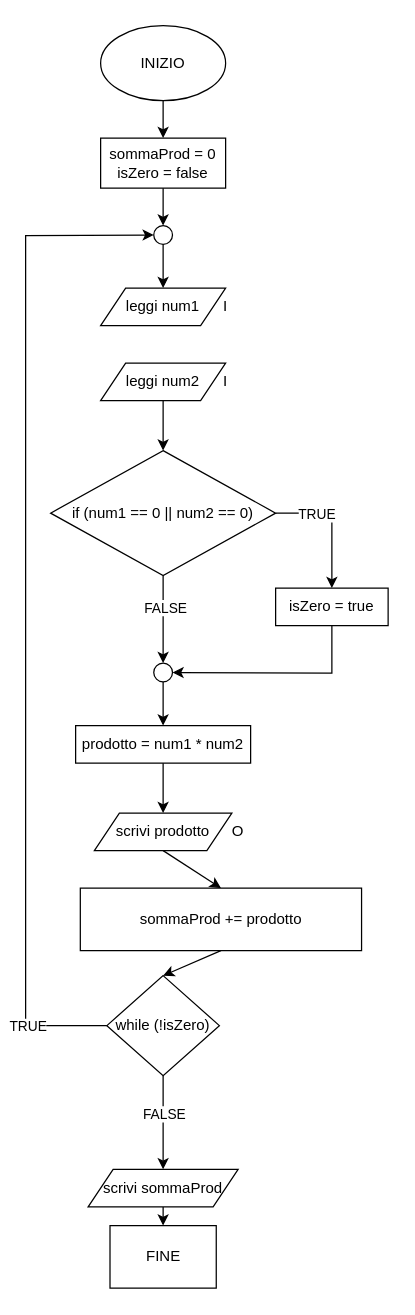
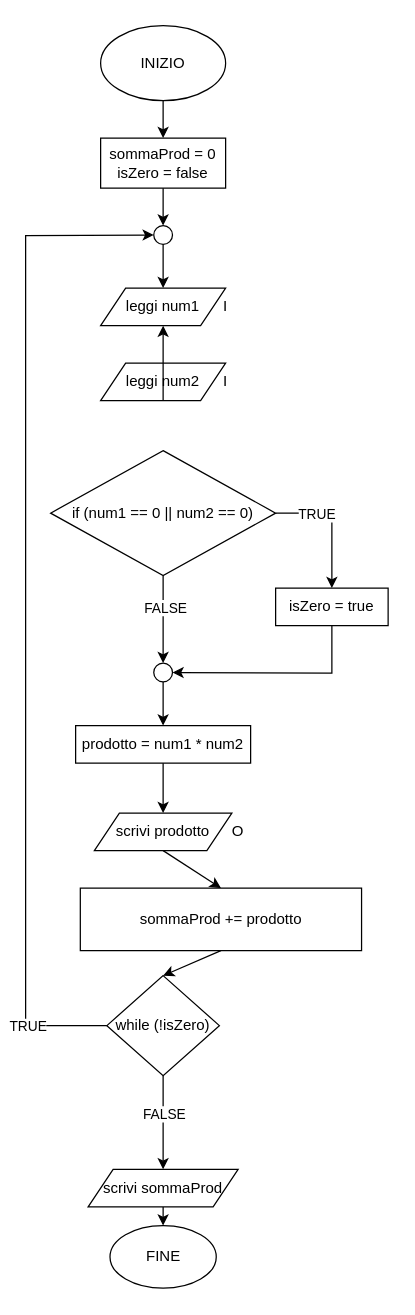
- <mxCell id="15" value="" style="endArrow=classic;html=1;rounded=0;exitX=0.5;exitY=1;exitDx=0;exitDy=0;entryX=0.5;entryY=0;entryDx=0;entryDy=0;" edge="1" parent="1" source="5" target="9"><mxGeometry width="50" height="50" relative="1" as="geometry"><mxPoint x="30" y="460" as="sourcePoint" /><mxPoint x="80" y="410" as="targetPoint" /></mxGeometry></mxCell>
+ <mxCell id="15" value="" style="endArrow=classic;html=1;rounded=0;exitX=0.5;exitY=1;exitDx=0;exitDy=0;" edge="1" parent="1" source="5" target="4"><mxGeometry width="50" height="50" relative="1" as="geometry"><mxPoint x="30" y="460" as="sourcePoint" /><mxPoint x="80" y="410" as="targetPoint" /></mxGeometry></mxCell>
- <mxCell id="35" value="FINE" style="whiteSpace=wrap;html=1;rounded=0;" vertex="1" parent="1"><mxGeometry x="87.5" y="980" width="85" height="50" as="geometry" /></mxCell>
+ <mxCell id="35" value="FINE" style="ellipse;whiteSpace=wrap;html=1;" vertex="1" parent="1"><mxGeometry x="87.5" y="980" width="85" height="50" as="geometry" /></mxCell>
